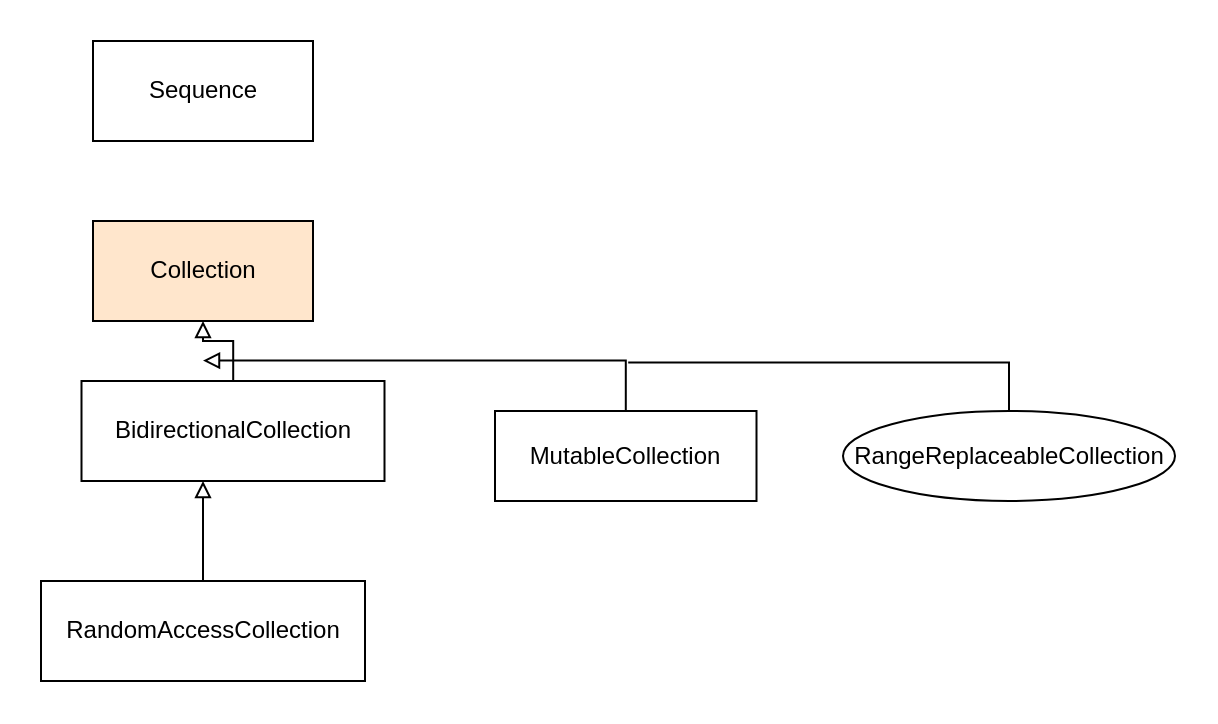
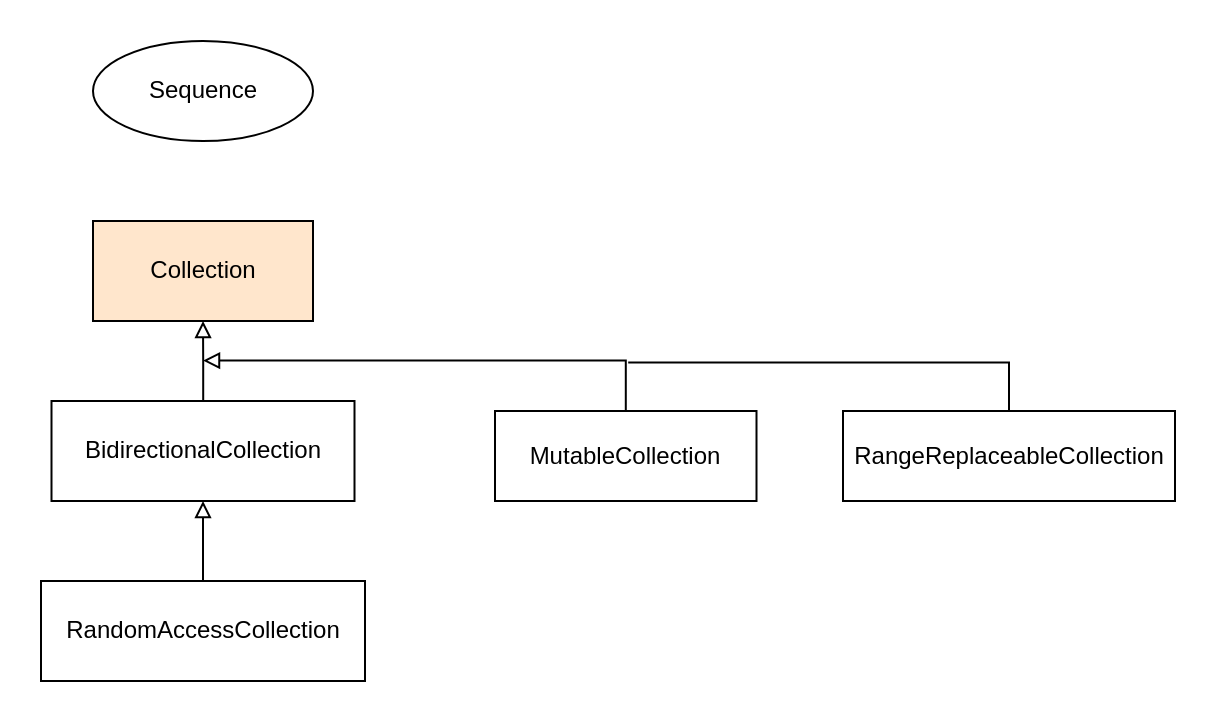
- <mxCell id="2" value="Sequence" style="html=1;" vertex="1" parent="1"><mxGeometry x="46" y="20" width="110" height="50" as="geometry" /></mxCell>
+ <mxCell id="2" value="Sequence" style="ellipse;html=1;" vertex="1" parent="1"><mxGeometry x="46" y="20" width="110" height="50" as="geometry" /></mxCell>
- <mxCell id="5" value="BidirectionalCollection" style="html=1;" vertex="1" parent="1"><mxGeometry x="40.25" y="190" width="151.5" height="50" as="geometry" /></mxCell>
+ <mxCell id="5" value="BidirectionalCollection" style="html=1;" vertex="1" parent="1"><mxGeometry x="25.25" y="200" width="151.5" height="50" as="geometry" /></mxCell>
- <mxCell id="11" value="RangeReplaceableCollection" style="ellipse;html=1;" vertex="1" parent="1"><mxGeometry x="421" y="205" width="166" height="45" as="geometry" /></mxCell>
+ <mxCell id="11" value="RangeReplaceableCollection" style="html=1;" vertex="1" parent="1"><mxGeometry x="421" y="205" width="166" height="45" as="geometry" /></mxCell>
